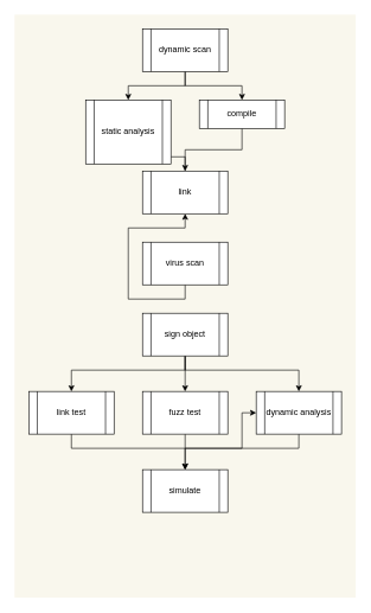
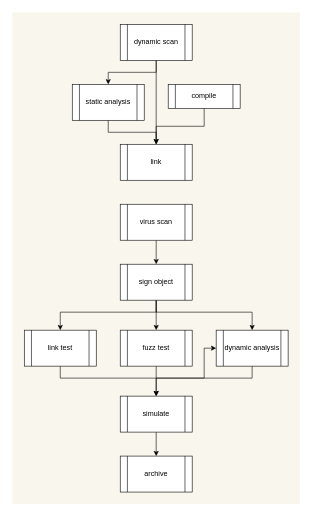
- <mxCell id="9" style="edgeStyle=orthogonalEdgeStyle;rounded=0;orthogonalLoop=1;jettySize=auto;html=1;entryX=0.5;entryY=0;entryDx=0;entryDy=0;" parent="1" source="11" target="22" edge="1"><mxGeometry relative="1" as="geometry" /></mxCell>
+ <mxCell id="9" style="edgeStyle=orthogonalEdgeStyle;rounded=0;orthogonalLoop=1;jettySize=auto;html=1;" parent="1" source="11" target="20" edge="1"><mxGeometry relative="1" as="geometry" /></mxCell>
- <mxCell id="19" value="static analysis" style="shape=process;whiteSpace=wrap;html=1;backgroundOutline=1;" parent="1" vertex="1"><mxGeometry x="120" y="140" width="120" height="90" as="geometry" /></mxCell>
+ <mxCell id="19" value="static analysis" style="shape=process;whiteSpace=wrap;html=1;backgroundOutline=1;" parent="1" vertex="1"><mxGeometry x="120" y="140" width="120" height="60" as="geometry" /></mxCell>
- <mxCell id="3" style="edgeStyle=orthogonalEdgeStyle;rounded=0;orthogonalLoop=1;jettySize=auto;html=1;exitX=0.5;exitY=1;exitDx=0;exitDy=0;" parent="1" source="4" target="20" edge="1"><mxGeometry relative="1" as="geometry" /></mxCell>
+ <mxCell id="3" style="edgeStyle=orthogonalEdgeStyle;rounded=0;orthogonalLoop=1;jettySize=auto;html=1;entryX=0.5;entryY=0;entryDx=0;entryDy=0;exitX=0.5;exitY=1;exitDx=0;exitDy=0;" parent="1" source="4" target="8" edge="1"><mxGeometry relative="1" as="geometry" /></mxCell>
+ <mxCell id="23" style="edgeStyle=orthogonalEdgeStyle;rounded=0;orthogonalLoop=1;jettySize=auto;html=1;entryX=0.5;entryY=0;entryDx=0;entryDy=0;exitX=0.5;exitY=1;exitDx=0;exitDy=0;" parent="1" source="24" target="25" edge="1"><mxGeometry relative="1" as="geometry" /></mxCell>
+ <mxCell id="25" value="archive" style="shape=process;whiteSpace=wrap;html=1;backgroundOutline=1;" parent="1" vertex="1"><mxGeometry x="200" y="760" width="120" height="60" as="geometry" /></mxCell>
